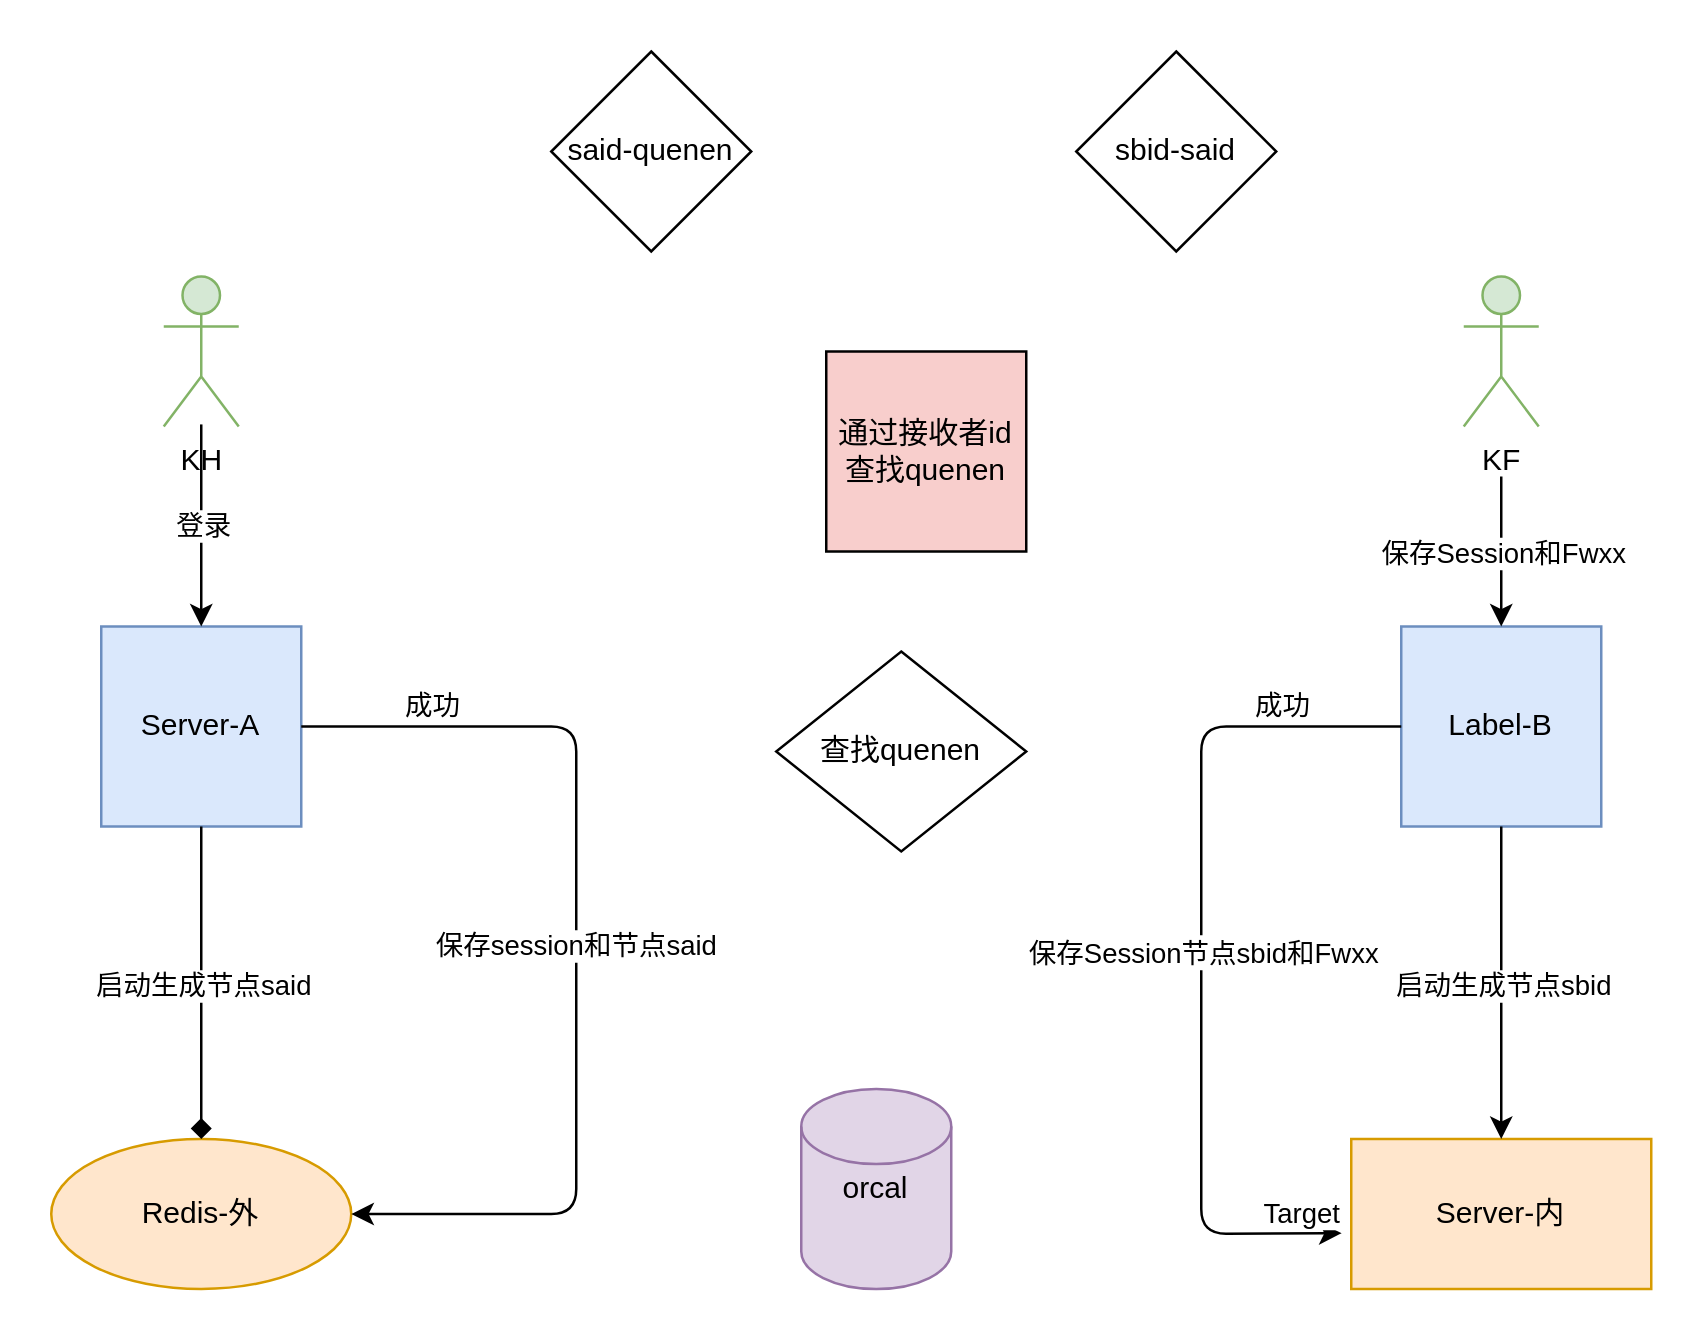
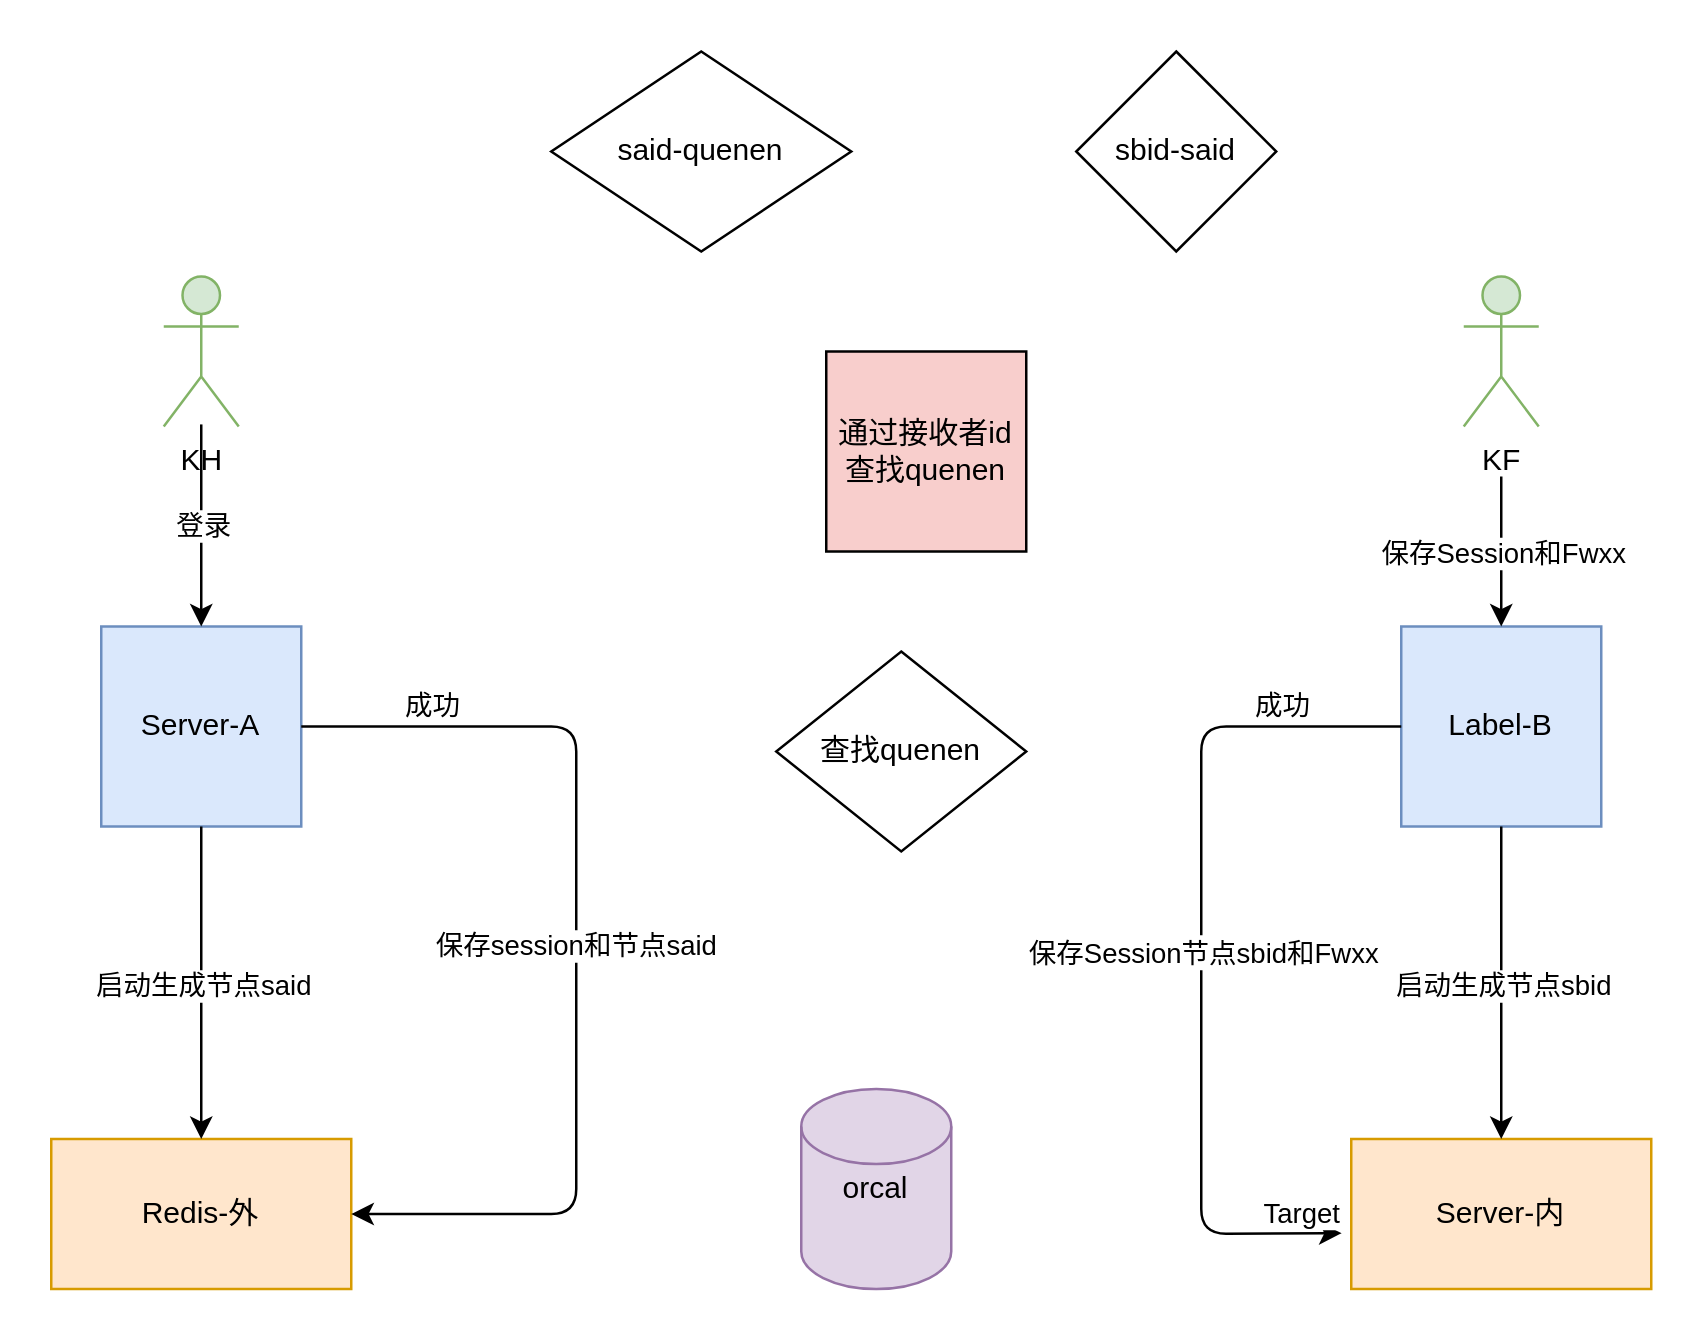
- <mxCell id="11" value="said-quenen" style="rhombus;whiteSpace=wrap;html=1;" parent="1" vertex="1"><mxGeometry x="220" y="20" width="80" height="80" as="geometry" /></mxCell>
+ <mxCell id="11" value="said-quenen" style="rhombus;whiteSpace=wrap;html=1;" parent="1" vertex="1"><mxGeometry x="220" y="20" width="120" height="80" as="geometry" /></mxCell>
- <mxCell id="12" value="" style="endArrow=diamond;html=1;exitX=0.5;exitY=1;exitDx=0;exitDy=0;entryX=0.5;entryY=0;entryDx=0;entryDy=0;" parent="1" source="3" target="5" edge="1"><mxGeometry relative="1" as="geometry"><mxPoint x="240" y="320" as="sourcePoint" /><mxPoint x="340" y="320" as="targetPoint" /></mxGeometry></mxCell>
+ <mxCell id="12" value="" style="endArrow=classic;html=1;exitX=0.5;exitY=1;exitDx=0;exitDy=0;entryX=0.5;entryY=0;entryDx=0;entryDy=0;" parent="1" source="3" target="5" edge="1"><mxGeometry relative="1" as="geometry"><mxPoint x="240" y="320" as="sourcePoint" /><mxPoint x="340" y="320" as="targetPoint" /></mxGeometry></mxCell>
- <mxCell id="5" value="Redis-外" style="ellipse;whiteSpace=wrap;html=1;fillColor=#ffe6cc;strokeColor=#d79b00;" parent="1" vertex="1"><mxGeometry x="20" y="455" width="120" height="60" as="geometry" /></mxCell>
+ <mxCell id="5" value="Redis-外" style="rounded=0;whiteSpace=wrap;html=1;fillColor=#ffe6cc;strokeColor=#d79b00;" parent="1" vertex="1"><mxGeometry x="20" y="455" width="120" height="60" as="geometry" /></mxCell>
